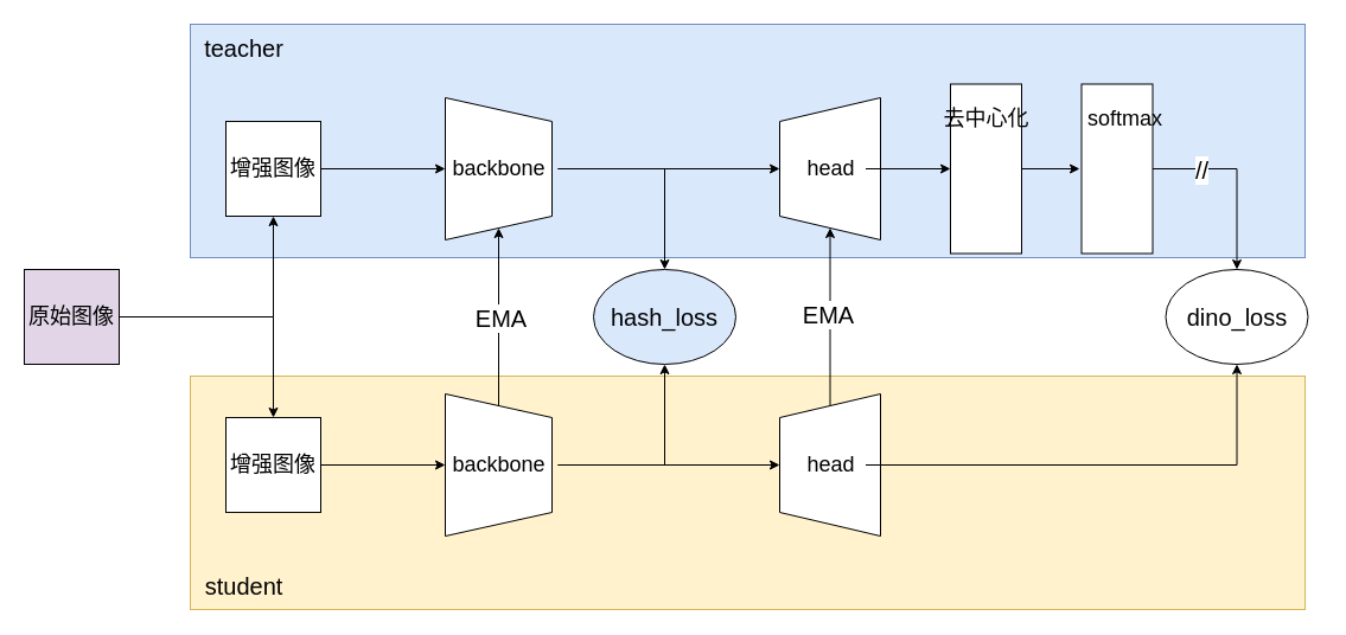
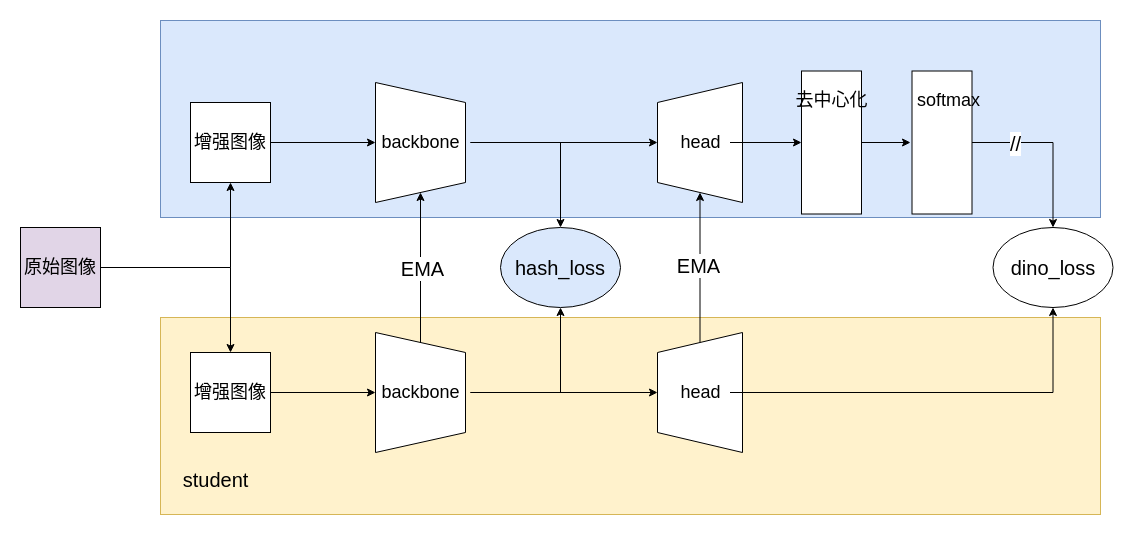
- <mxCell id="29" value="&lt;font style=&quot;font-size: 20px;&quot;&gt;teacher&lt;/font&gt;" style="text;html=1;align=center;verticalAlign=middle;resizable=0;points=[];autosize=1;strokeColor=none;fillColor=none;" parent="1" vertex="1"><mxGeometry x="160" y="20" width="90" height="40" as="geometry" /></mxCell>
- <mxCell id="32" value="&lt;font style=&quot;font-size: 20px;&quot;&gt;dino_loss&lt;/font&gt;" style="ellipse;whiteSpace=wrap;html=1;" parent="1" vertex="1"><mxGeometry x="982.5" y="227" width="120" height="80" as="geometry" /></mxCell>
+ <mxCell id="32" value="&lt;font style=&quot;font-size: 20px;&quot;&gt;dino_loss&lt;/font&gt;" style="ellipse;whiteSpace=wrap;html=1;" parent="1" vertex="1"><mxGeometry x="992.5" y="227" width="120" height="80" as="geometry" /></mxCell>
- <mxCell id="30" value="&lt;font style=&quot;font-size: 20px;&quot;&gt;student&lt;/font&gt;" style="text;html=1;align=center;verticalAlign=middle;resizable=0;points=[];autosize=1;strokeColor=none;fillColor=none;" parent="1" vertex="1"><mxGeometry x="160" y="474" width="90" height="40" as="geometry" /></mxCell>
+ <mxCell id="30" value="&lt;font style=&quot;font-size: 20px;&quot;&gt;student&lt;/font&gt;" style="text;html=1;align=center;verticalAlign=middle;resizable=0;points=[];autosize=1;strokeColor=none;fillColor=none;" parent="1" vertex="1"><mxGeometry x="170" y="459" width="90" height="40" as="geometry" /></mxCell>
